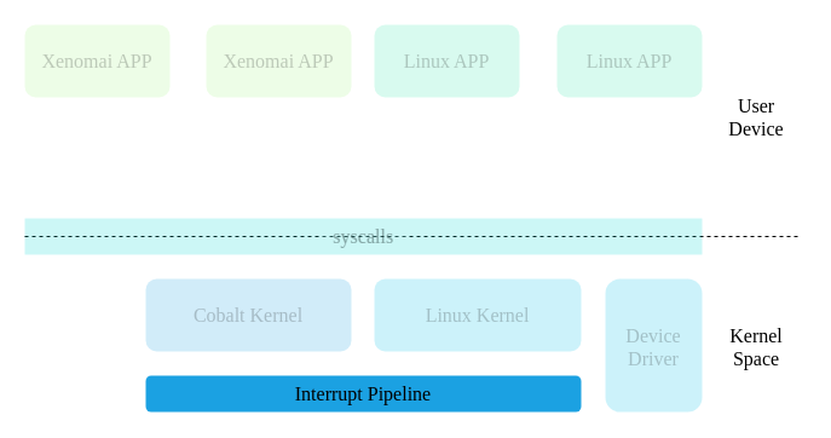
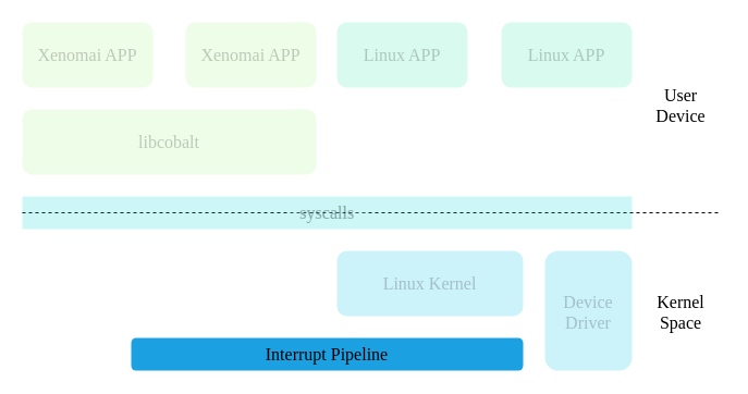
+ <mxCell id="8" value="libcobalt" style="rounded=1;whiteSpace=wrap;html=1;fontFamily=Times New Roman;fontSize=16;fillColor=#A4F389;gradientColor=none;fontStyle=0;gradientDirection=radial;strokeColor=none;fontColor=#000000;labelBackgroundColor=none;opacity=20;textOpacity=20;" parent="1" vertex="1"><mxGeometry x="20" y="100" width="270" height="60" as="geometry" /></mxCell>
- <mxCell id="5" value="Cobalt Kernel" style="rounded=1;whiteSpace=wrap;html=1;fontFamily=Times New Roman;fontSize=16;fillColor=#1BA1E2;gradientColor=none;fontStyle=0;strokeColor=none;fontColor=#000000;labelBackgroundColor=none;opacity=20;textOpacity=20;" parent="1" vertex="1"><mxGeometry x="120" y="230" width="170" height="60" as="geometry" /></mxCell>
